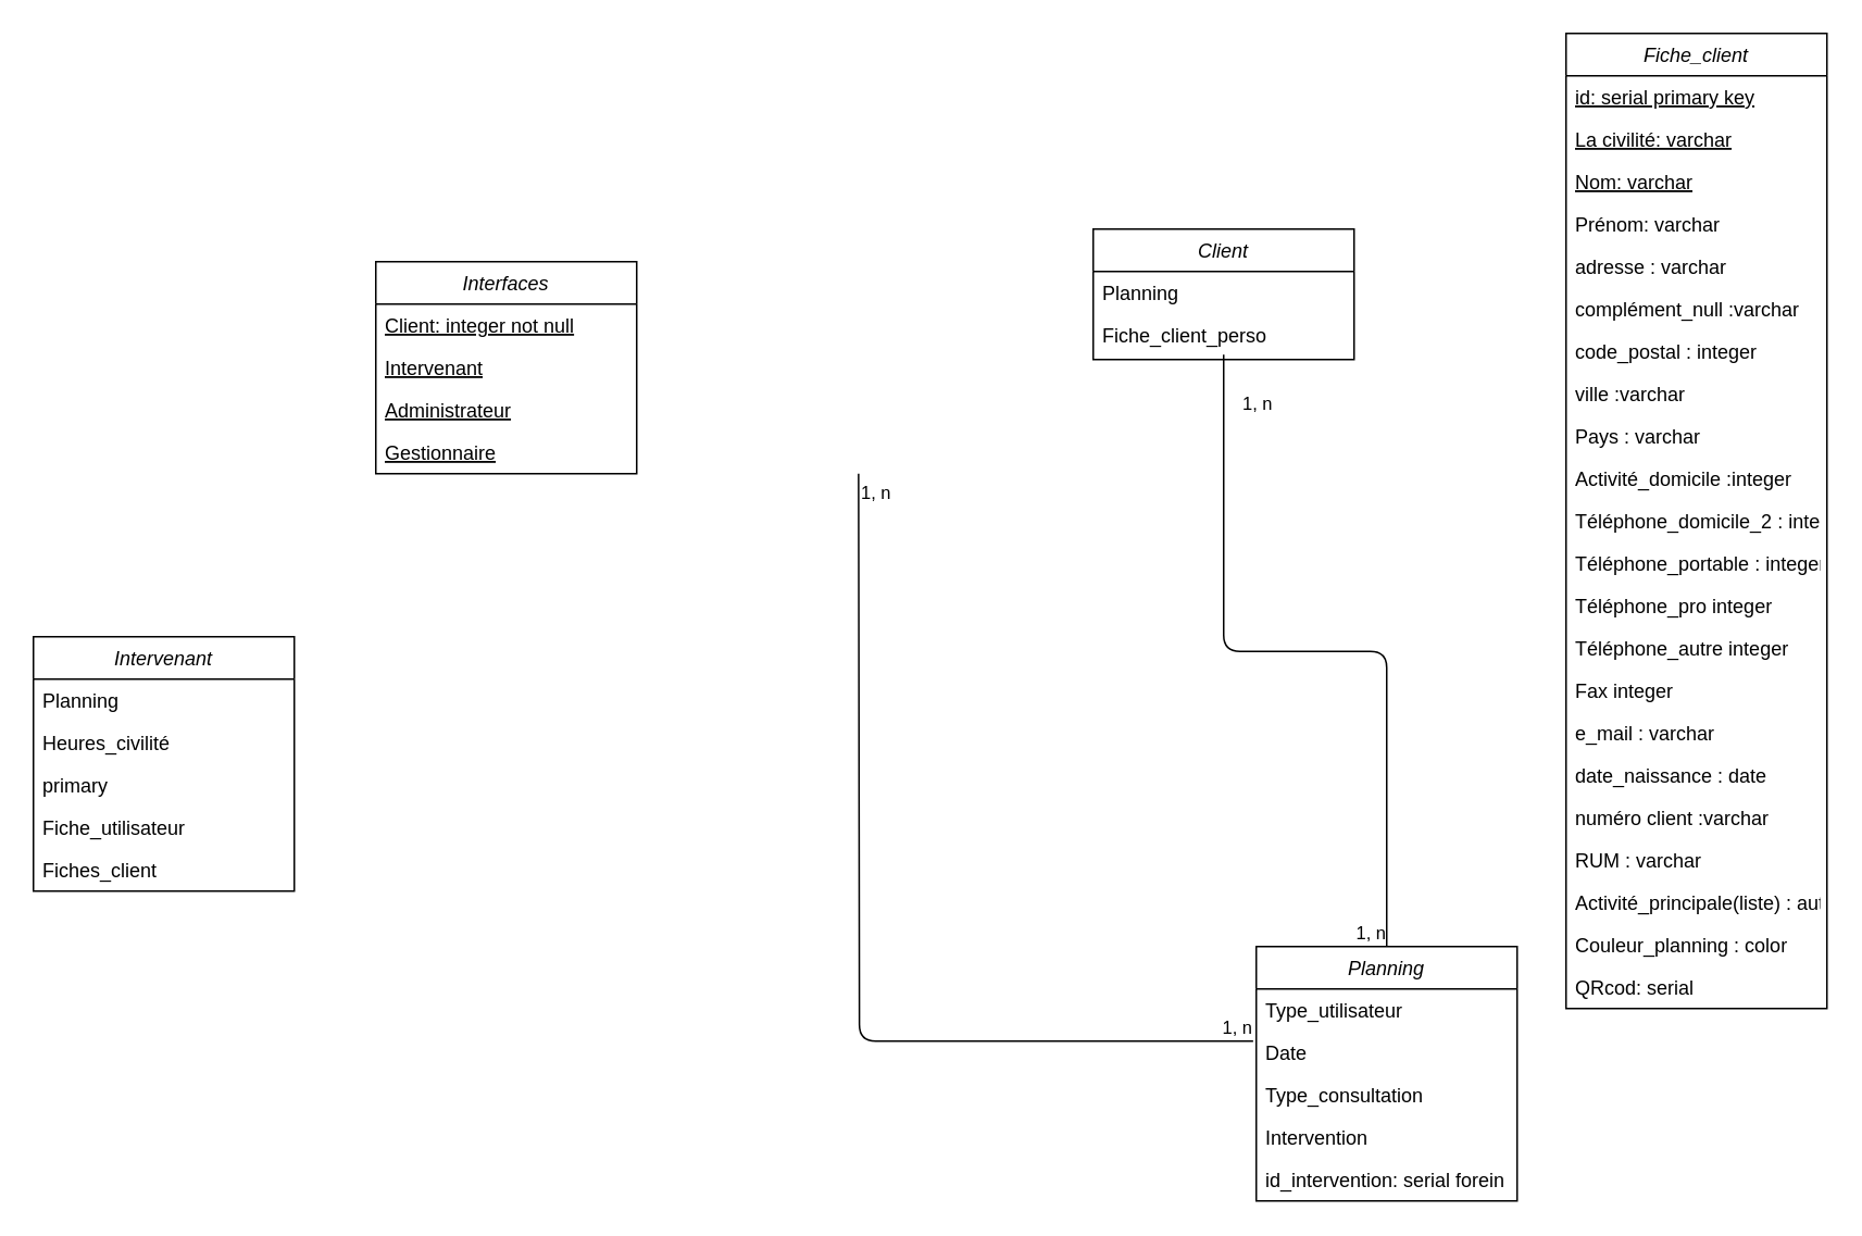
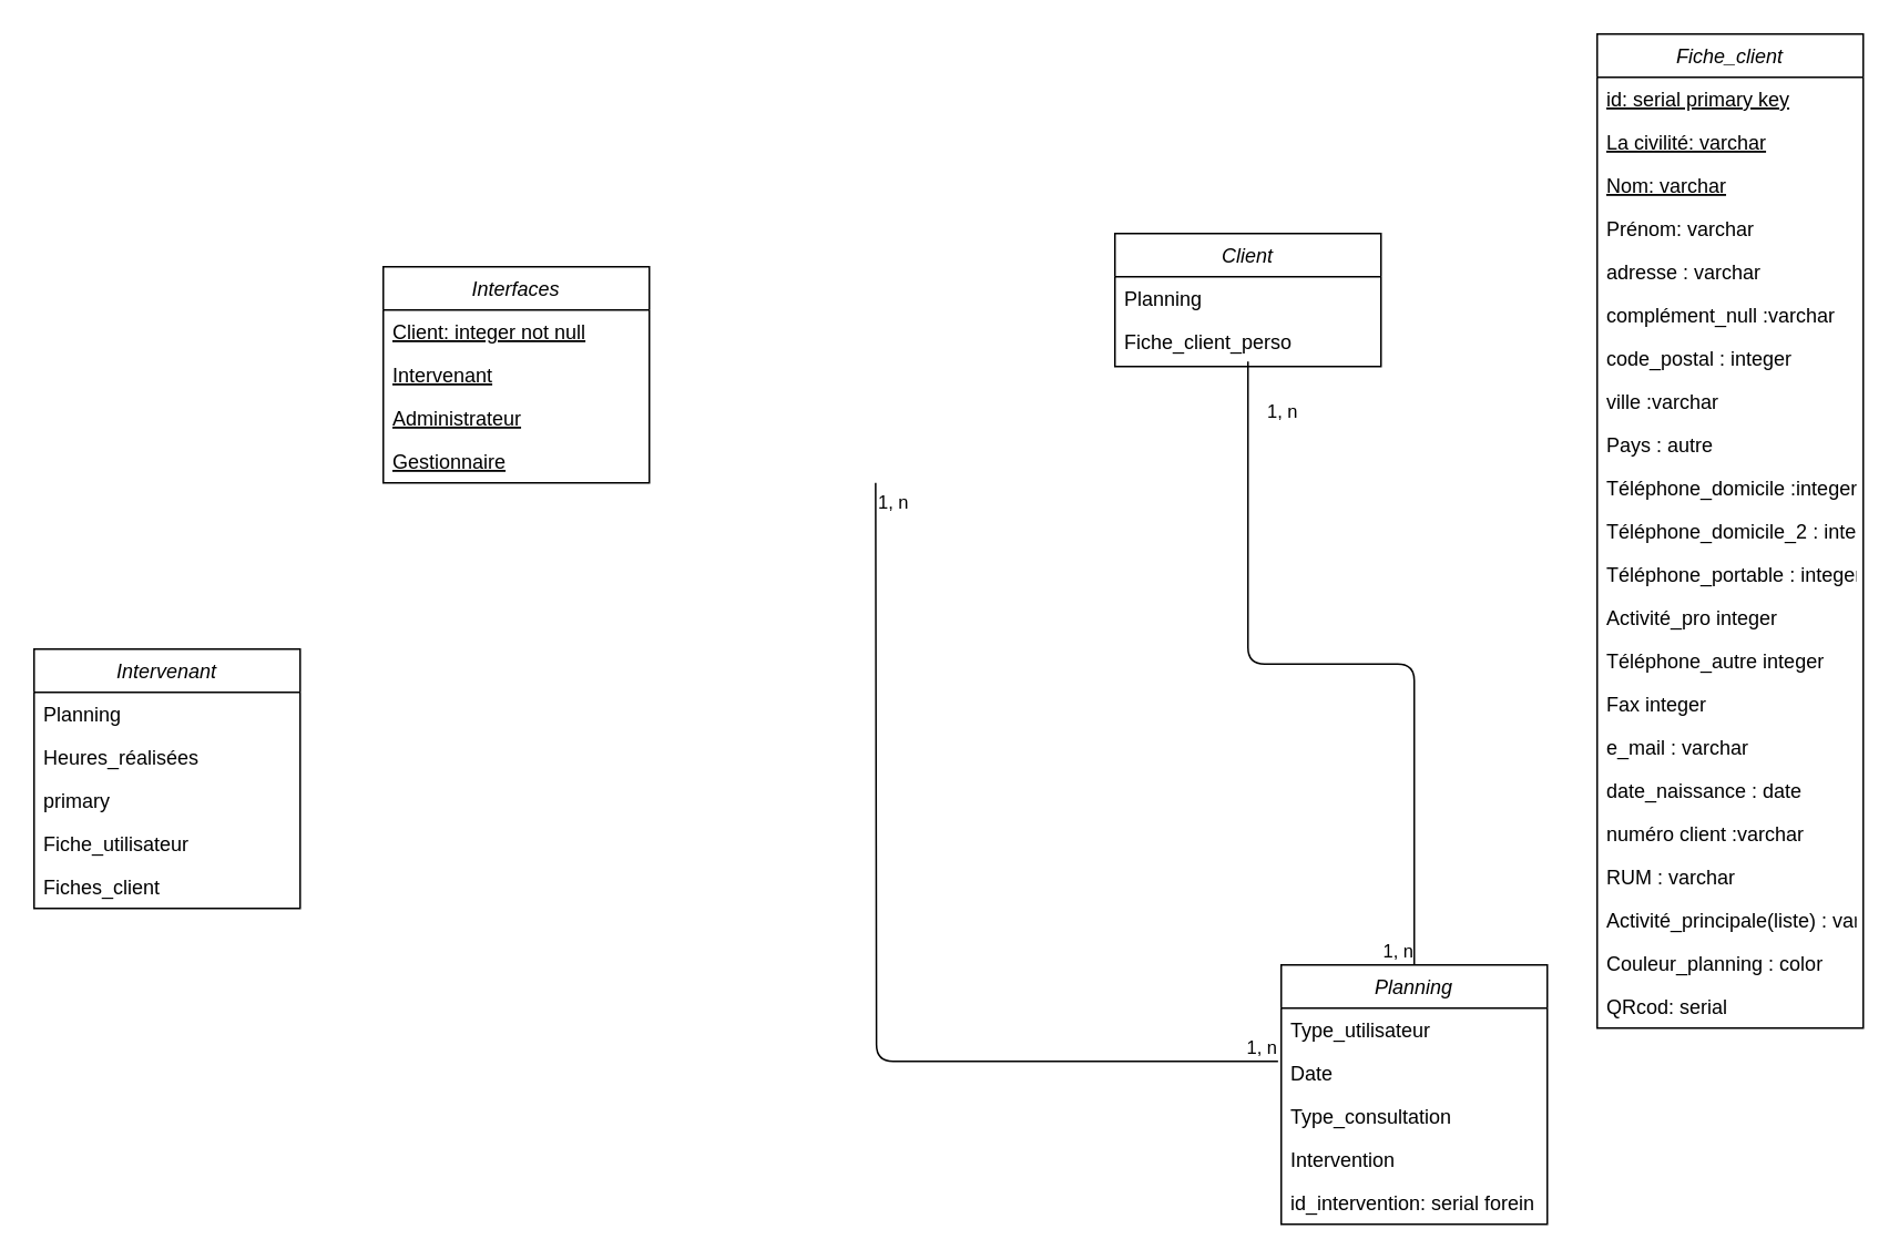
- <mxCell id="25" value="Pays : varchar" style="text;align=left;verticalAlign=top;spacingLeft=4;spacingRight=4;overflow=hidden;rotatable=0;points=[[0,0.5],[1,0.5]];portConstraint=eastwest;fontStyle=0" vertex="1" parent="16"><mxGeometry y="234" width="160" height="26" as="geometry" /></mxCell>
+ <mxCell id="25" value="Pays : autre" style="text;align=left;verticalAlign=top;spacingLeft=4;spacingRight=4;overflow=hidden;rotatable=0;points=[[0,0.5],[1,0.5]];portConstraint=eastwest;fontStyle=0" vertex="1" parent="16"><mxGeometry y="234" width="160" height="26" as="geometry" /></mxCell>
- <mxCell id="26" value="Activité_domicile :integer" style="text;align=left;verticalAlign=top;spacingLeft=4;spacingRight=4;overflow=hidden;rotatable=0;points=[[0,0.5],[1,0.5]];portConstraint=eastwest;fontStyle=0" vertex="1" parent="16"><mxGeometry y="260" width="160" height="26" as="geometry" /></mxCell>
+ <mxCell id="26" value="Téléphone_domicile :integer" style="text;align=left;verticalAlign=top;spacingLeft=4;spacingRight=4;overflow=hidden;rotatable=0;points=[[0,0.5],[1,0.5]];portConstraint=eastwest;fontStyle=0" vertex="1" parent="16"><mxGeometry y="260" width="160" height="26" as="geometry" /></mxCell>
- <mxCell id="29" value="Téléphone_pro integer" style="text;align=left;verticalAlign=top;spacingLeft=4;spacingRight=4;overflow=hidden;rotatable=0;points=[[0,0.5],[1,0.5]];portConstraint=eastwest;fontStyle=0" vertex="1" parent="16"><mxGeometry y="338" width="160" height="26" as="geometry" /></mxCell>
+ <mxCell id="29" value="Activité_pro integer" style="text;align=left;verticalAlign=top;spacingLeft=4;spacingRight=4;overflow=hidden;rotatable=0;points=[[0,0.5],[1,0.5]];portConstraint=eastwest;fontStyle=0" vertex="1" parent="16"><mxGeometry y="338" width="160" height="26" as="geometry" /></mxCell>
- <mxCell id="12" value="Heures_civilité" style="text;align=left;verticalAlign=top;spacingLeft=4;spacingRight=4;overflow=hidden;rotatable=0;points=[[0,0.5],[1,0.5]];portConstraint=eastwest;" vertex="1" parent="10"><mxGeometry y="52" width="160" height="26" as="geometry" /></mxCell>
+ <mxCell id="12" value="Heures_réalisées" style="text;align=left;verticalAlign=top;spacingLeft=4;spacingRight=4;overflow=hidden;rotatable=0;points=[[0,0.5],[1,0.5]];portConstraint=eastwest;" vertex="1" parent="10"><mxGeometry y="52" width="160" height="26" as="geometry" /></mxCell>
- <mxCell id="36" value="Activité_principale(liste) : autre" style="text;align=left;verticalAlign=top;spacingLeft=4;spacingRight=4;overflow=hidden;rotatable=0;points=[[0,0.5],[1,0.5]];portConstraint=eastwest;fontStyle=0" vertex="1" parent="16"><mxGeometry y="520" width="160" height="26" as="geometry" /></mxCell>
+ <mxCell id="36" value="Activité_principale(liste) : varchar" style="text;align=left;verticalAlign=top;spacingLeft=4;spacingRight=4;overflow=hidden;rotatable=0;points=[[0,0.5],[1,0.5]];portConstraint=eastwest;fontStyle=0" vertex="1" parent="16"><mxGeometry y="520" width="160" height="26" as="geometry" /></mxCell>
